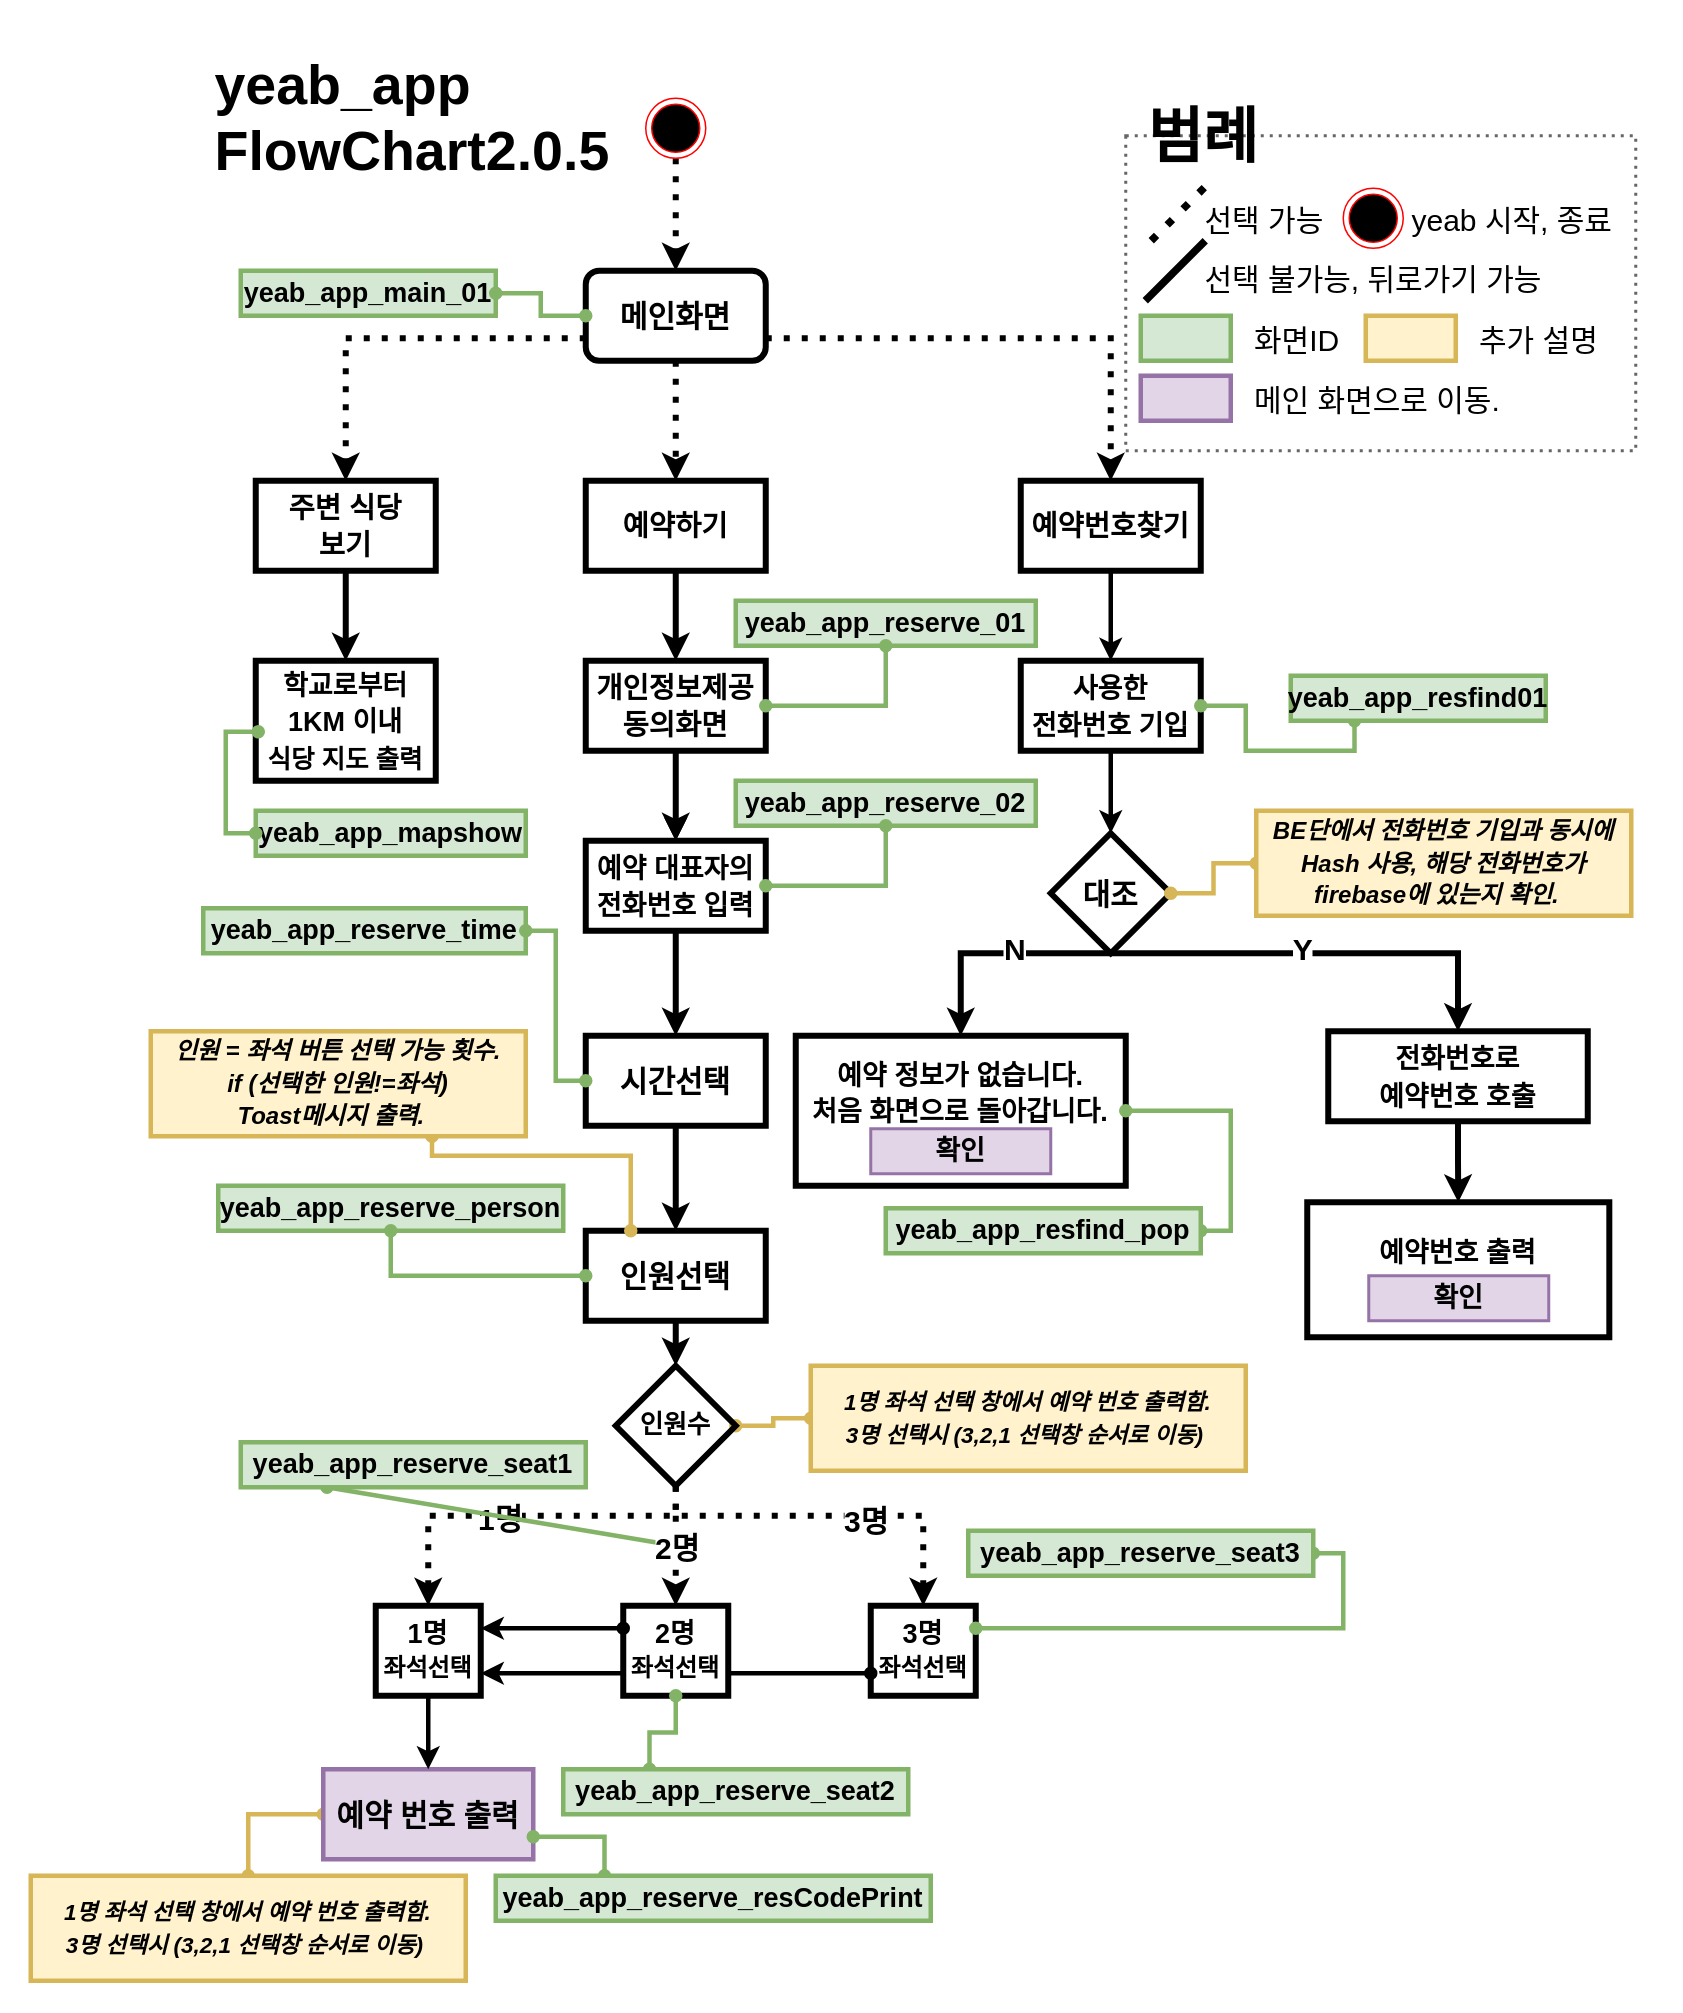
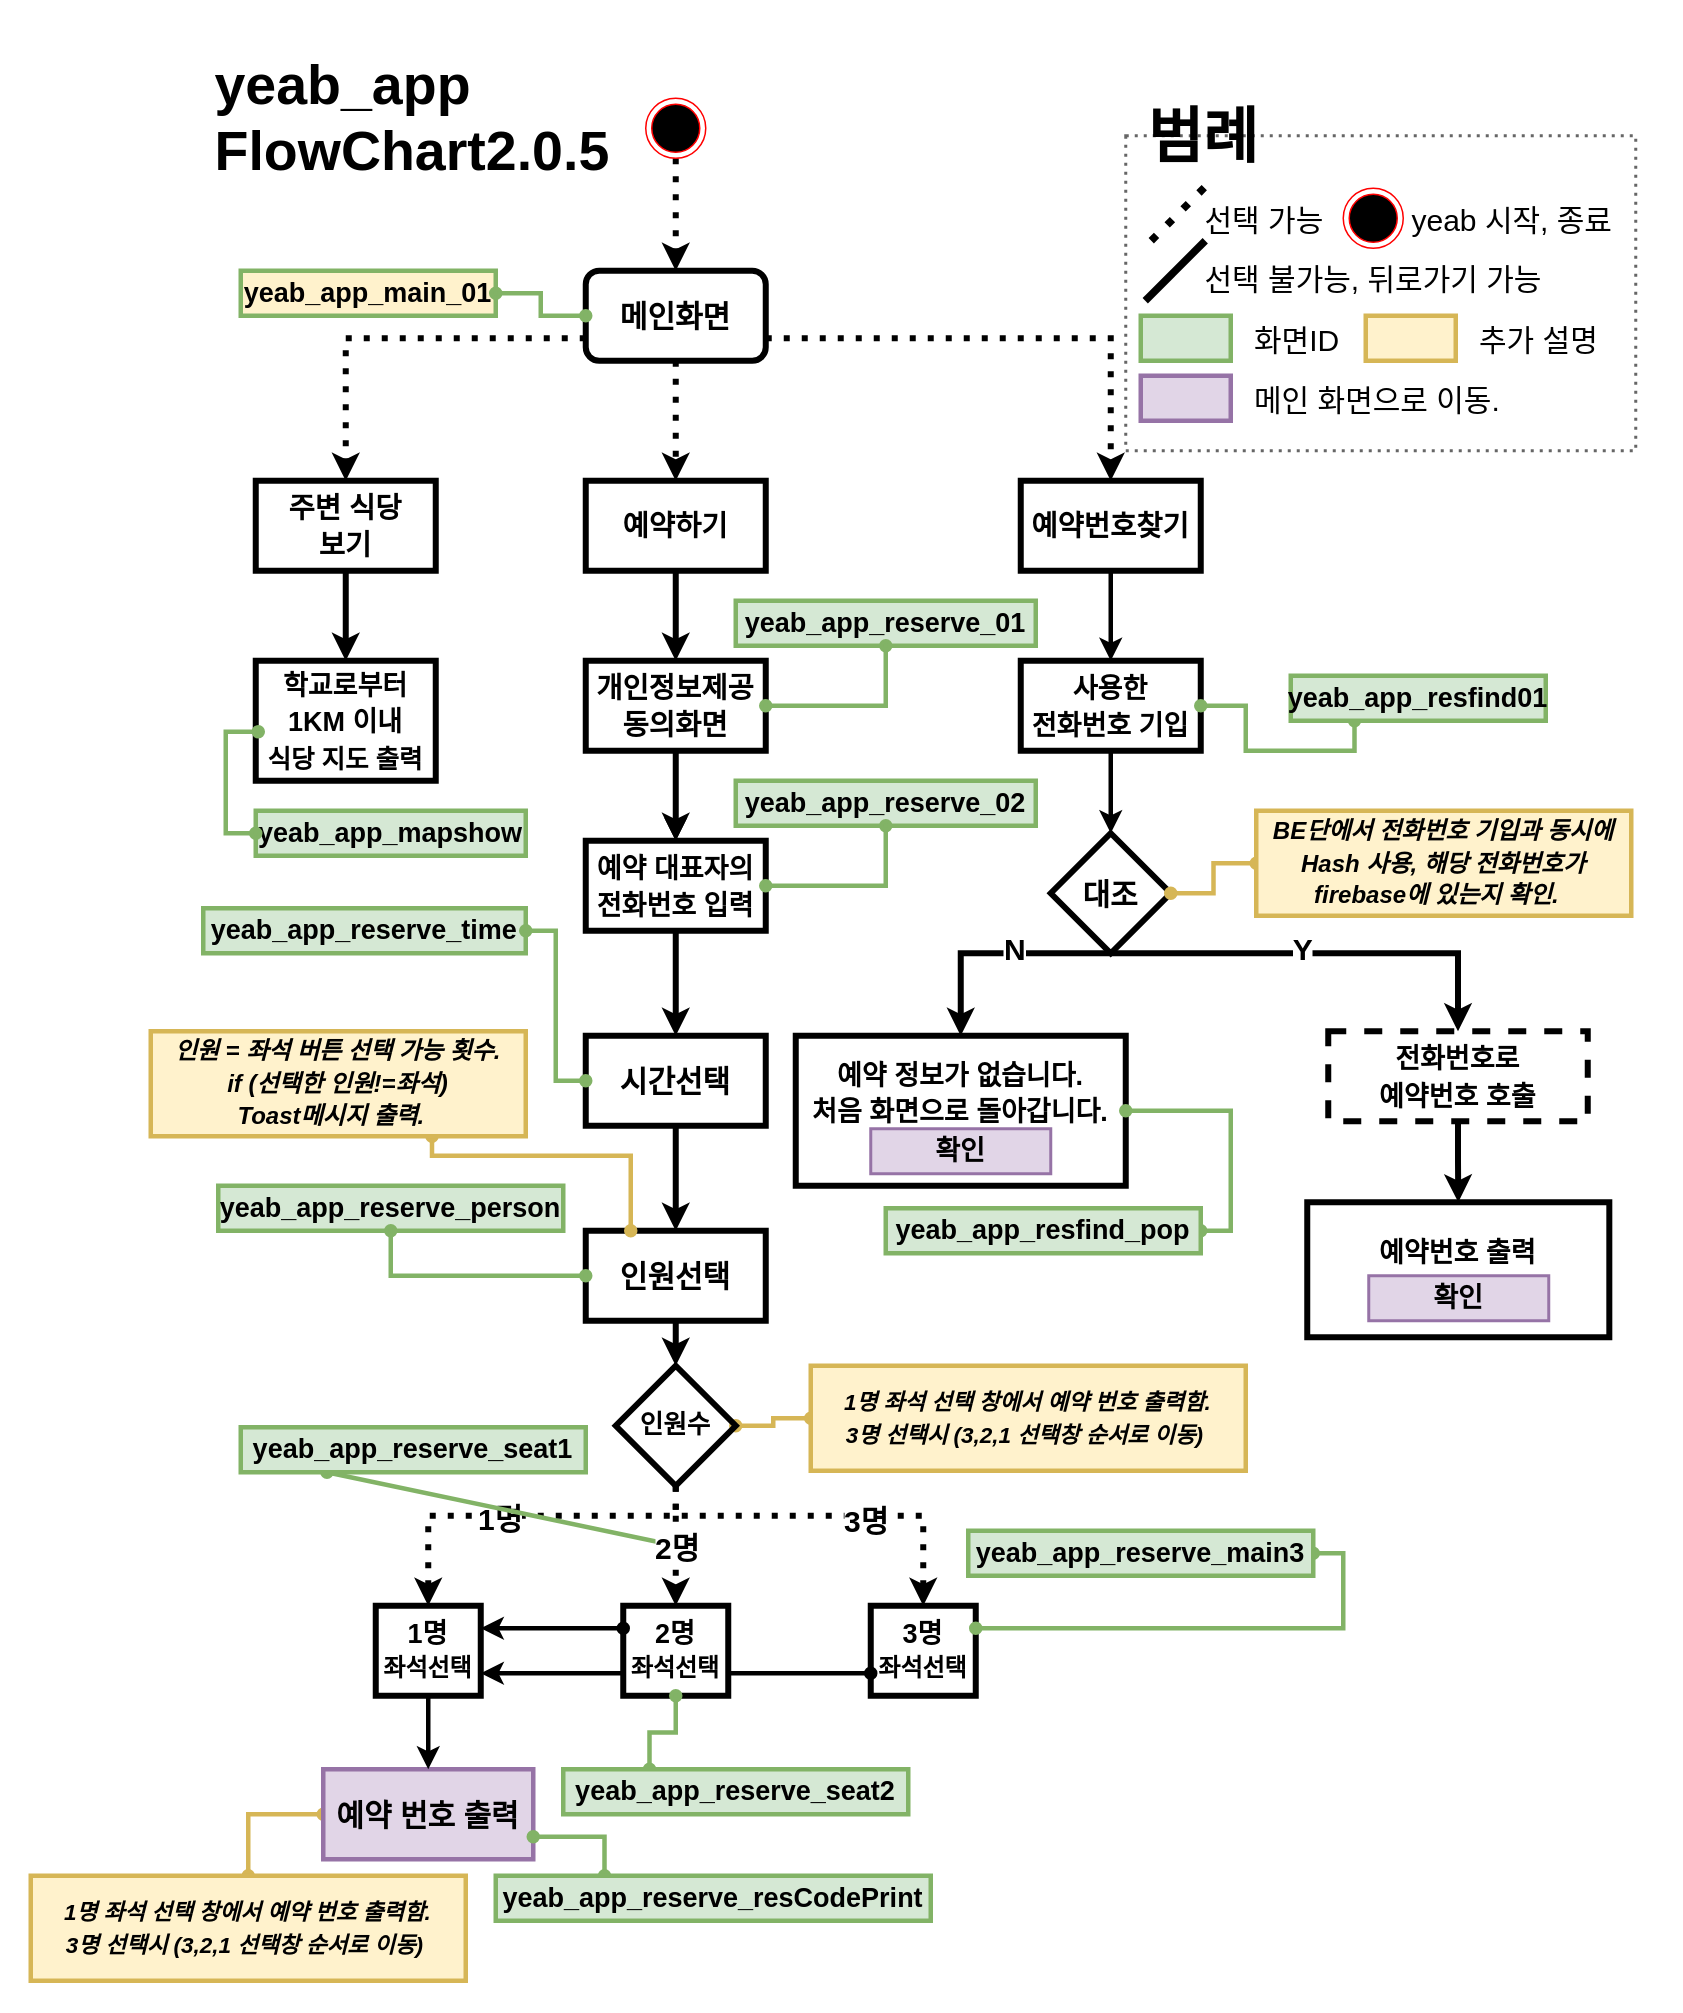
- <mxCell id="19" value="&lt;b&gt;yeab_app_main_01&lt;/b&gt;" style="rounded=0;whiteSpace=wrap;html=1;fontSize=18;fillColor=#d5e8d4;strokeColor=#82b366;strokeWidth=3;" parent="1" vertex="1"><mxGeometry x="160" y="180" width="170" height="30" as="geometry" /></mxCell>
+ <mxCell id="19" value="&lt;b&gt;yeab_app_main_01&lt;/b&gt;" style="rounded=0;whiteSpace=wrap;html=1;fontSize=18;fillColor=#fff2cc;strokeColor=#82b366;strokeWidth=3;" parent="1" vertex="1"><mxGeometry x="160" y="180" width="170" height="30" as="geometry" /></mxCell>
- <mxCell id="25" value="&lt;span style=&quot;font-size: 18px;&quot;&gt;&lt;b&gt;전화번호로 &lt;br&gt;예약번호 호출&lt;/b&gt;&lt;/span&gt;" style="whiteSpace=wrap;html=1;fontSize=20;rounded=0;strokeWidth=4;fillColor=none;" parent="1" vertex="1"><mxGeometry x="885" y="687" width="173" height="60" as="geometry" /></mxCell>
+ <mxCell id="25" value="&lt;span style=&quot;font-size: 18px;&quot;&gt;&lt;b&gt;전화번호로 &lt;br&gt;예약번호 호출&lt;/b&gt;&lt;/span&gt;" style="whiteSpace=wrap;html=1;fontSize=20;rounded=0;strokeWidth=4;fillColor=none;dashed=1;" parent="1" vertex="1"><mxGeometry x="885" y="687" width="173" height="60" as="geometry" /></mxCell>
- <mxCell id="94" value="&lt;b&gt;yeab_app_reserve_seat1&lt;/b&gt;" style="rounded=0;whiteSpace=wrap;html=1;fontSize=18;fillColor=#d5e8d4;strokeColor=#82b366;strokeWidth=3;" parent="1" vertex="1"><mxGeometry x="160" y="961" width="230" height="30" as="geometry" /></mxCell>
+ <mxCell id="94" value="&lt;b&gt;yeab_app_reserve_seat1&lt;/b&gt;" style="rounded=0;whiteSpace=wrap;html=1;fontSize=18;fillColor=#d5e8d4;strokeColor=#82b366;strokeWidth=3;" parent="1" vertex="1"><mxGeometry x="160" y="951" width="230" height="30" as="geometry" /></mxCell>
- <mxCell id="55" value="&lt;b&gt;yeab_app_reserve_seat3&lt;/b&gt;" style="rounded=0;whiteSpace=wrap;html=1;fontSize=18;fillColor=#d5e8d4;strokeColor=#82b366;strokeWidth=3;" parent="1" vertex="1"><mxGeometry x="645" y="1020" width="230" height="30" as="geometry" /></mxCell>
+ <mxCell id="55" value="&lt;b&gt;yeab_app_reserve_main3&lt;/b&gt;" style="rounded=0;whiteSpace=wrap;html=1;fontSize=18;fillColor=#d5e8d4;strokeColor=#82b366;strokeWidth=3;" parent="1" vertex="1"><mxGeometry x="645" y="1020" width="230" height="30" as="geometry" /></mxCell>
